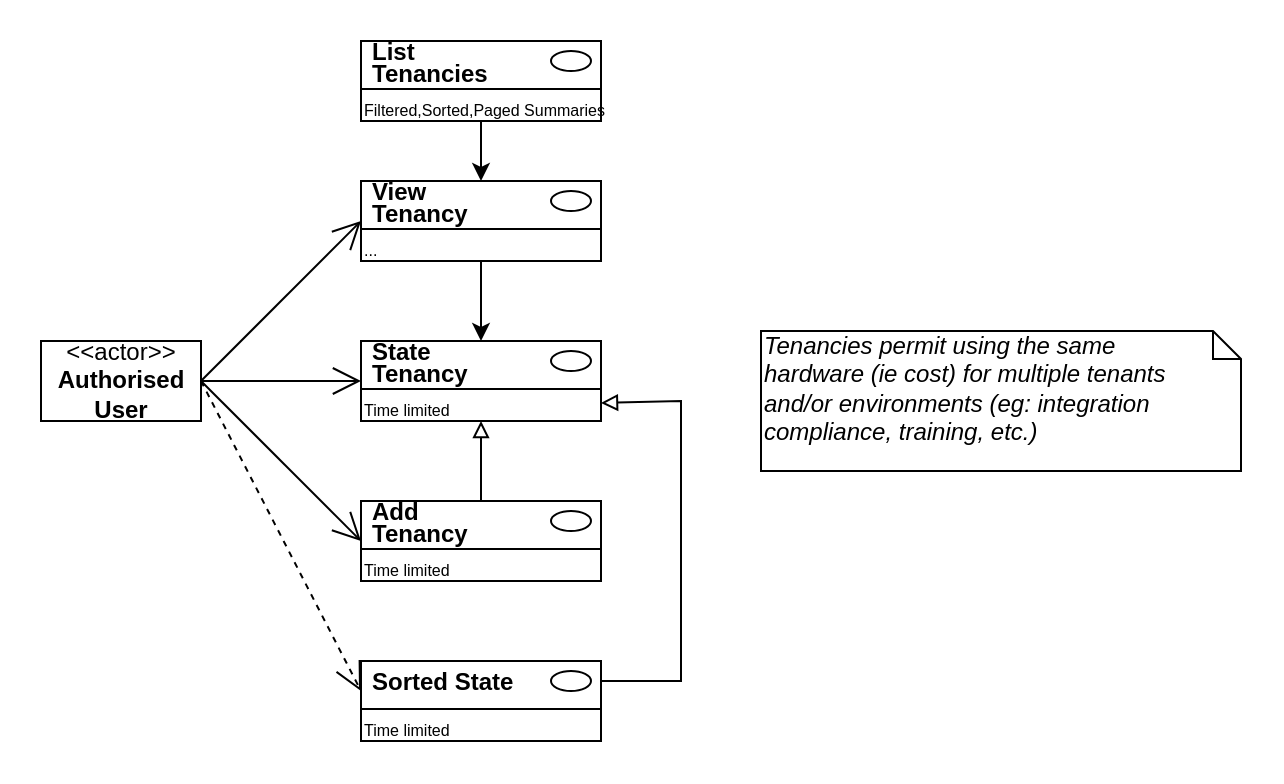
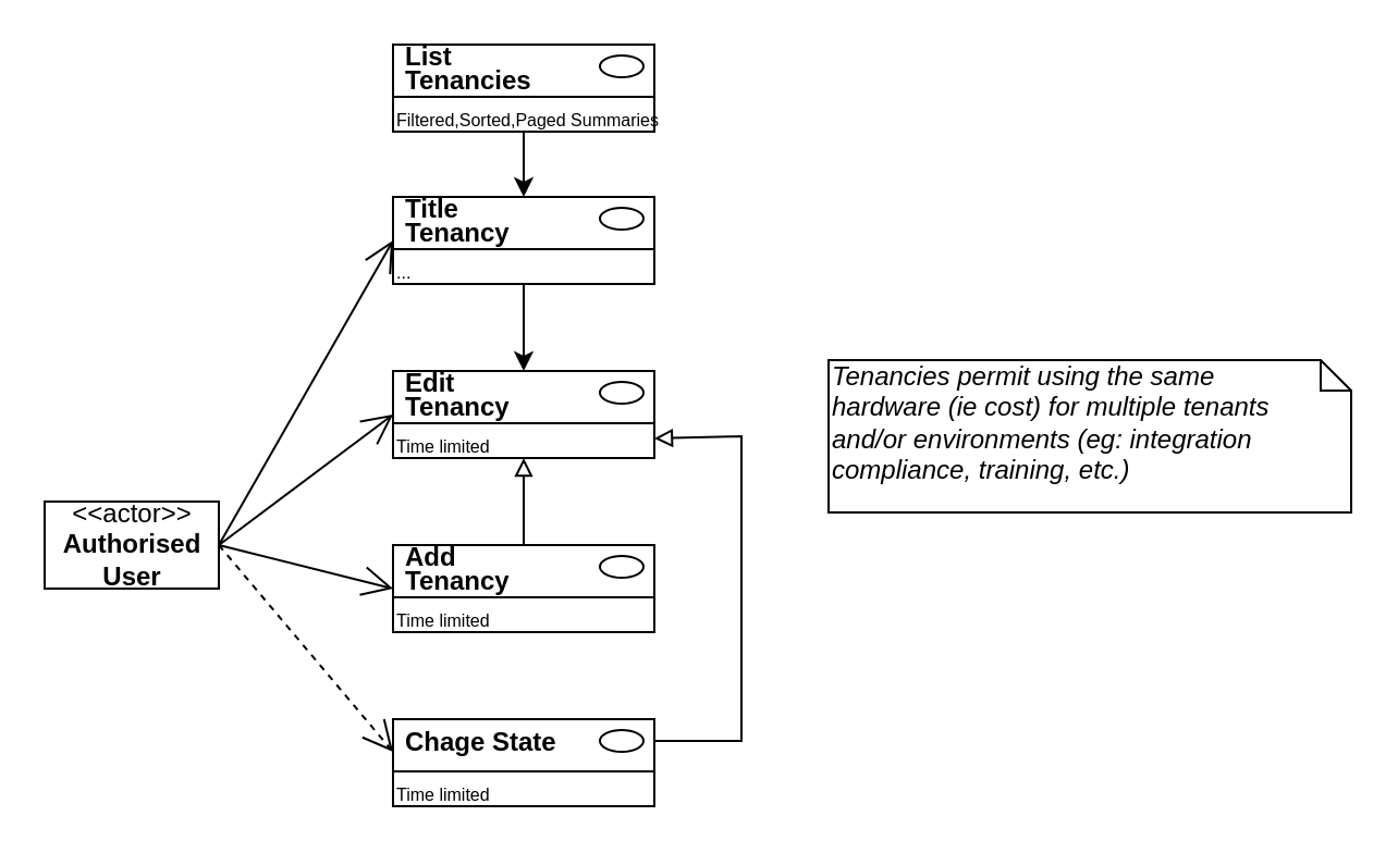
- <mxCell id="10" value="&lt;p style=&quot;line-height: 0.9;&quot;&gt;View &lt;br&gt;Tenancy&lt;/p&gt;" style="html=1;align=left;spacingLeft=4;verticalAlign=middle;strokeColor=none;fillColor=none;fontStyle=1;spacingTop=2;" parent="9" vertex="1"><mxGeometry width="120" height="20" as="geometry" /></mxCell>
+ <mxCell id="10" value="&lt;p style=&quot;line-height: 0.9;&quot;&gt;Title &lt;br&gt;Tenancy&lt;/p&gt;" style="html=1;align=left;spacingLeft=4;verticalAlign=middle;strokeColor=none;fillColor=none;fontStyle=1;spacingTop=2;" parent="9" vertex="1"><mxGeometry width="120" height="20" as="geometry" /></mxCell>
- <mxCell id="22" value="&lt;p style=&quot;line-height: 0.9;&quot;&gt;State&lt;br&gt;Tenancy&lt;/p&gt;" style="html=1;align=left;spacingLeft=4;verticalAlign=middle;strokeColor=none;fillColor=none;fontStyle=1;spacingTop=2;" parent="21" vertex="1"><mxGeometry width="120" height="20" as="geometry" /></mxCell>
+ <mxCell id="22" value="&lt;p style=&quot;line-height: 0.9;&quot;&gt;Edit&lt;br&gt;Tenancy&lt;/p&gt;" style="html=1;align=left;spacingLeft=4;verticalAlign=middle;strokeColor=none;fillColor=none;fontStyle=1;spacingTop=2;" parent="21" vertex="1"><mxGeometry width="120" height="20" as="geometry" /></mxCell>
- <mxCell id="3" value="&amp;lt;&amp;lt;actor&amp;gt;&amp;gt;&lt;br&gt;&lt;b&gt;Authorised&lt;br&gt;User&lt;br&gt;&lt;/b&gt;" style="text;html=1;align=center;verticalAlign=middle;dashed=0;fillColor=#ffffff;strokeColor=#000000;" parent="1" vertex="1"><mxGeometry x="20" y="170" width="80" height="40" as="geometry" /></mxCell>
+ <mxCell id="3" value="&amp;lt;&amp;lt;actor&amp;gt;&amp;gt;&lt;br&gt;&lt;b&gt;Authorised&lt;br&gt;User&lt;br&gt;&lt;/b&gt;" style="text;html=1;align=center;verticalAlign=middle;dashed=0;fillColor=#ffffff;strokeColor=#000000;" parent="1" vertex="1"><mxGeometry x="20" y="230" width="80" height="40" as="geometry" /></mxCell>
- <mxCell id="27" value="&lt;p style=&quot;line-height: 0.9;&quot;&gt;Sorted State&lt;/p&gt;" style="html=1;align=left;spacingLeft=4;verticalAlign=middle;strokeColor=none;fillColor=none;fontStyle=1;spacingTop=2;" parent="26" vertex="1"><mxGeometry width="120" height="20" as="geometry" /></mxCell>
+ <mxCell id="27" value="&lt;p style=&quot;line-height: 0.9;&quot;&gt;Chage State&lt;/p&gt;" style="html=1;align=left;spacingLeft=4;verticalAlign=middle;strokeColor=none;fillColor=none;fontStyle=1;spacingTop=2;" parent="26" vertex="1"><mxGeometry width="120" height="20" as="geometry" /></mxCell>
